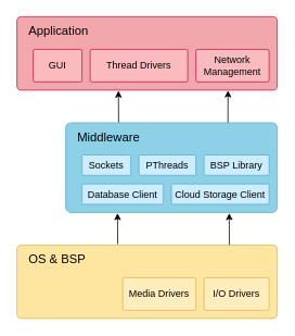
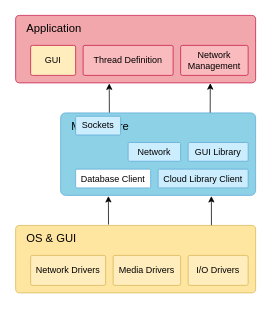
- <mxCell id="19" value="GUI" style="rounded=1;whiteSpace=wrap;html=1;align=center;verticalAlign=middle;arcSize=6;strokeColor=#C41949;fillColor=#FABBBE;" vertex="1" parent="1"><mxGeometry x="40" y="60" width="60" height="40" as="geometry" /></mxCell>
+ <mxCell id="19" value="GUI" style="rounded=1;whiteSpace=wrap;html=1;align=center;verticalAlign=middle;arcSize=6;strokeColor=#C41949;fillColor=#ffedbd;" vertex="1" parent="1"><mxGeometry x="40" y="60" width="60" height="40" as="geometry" /></mxCell>
- <mxCell id="18" value="Thread Drivers" style="rounded=1;whiteSpace=wrap;html=1;align=center;verticalAlign=middle;arcSize=6;strokeColor=#C41949;fillColor=#FABBBE;" vertex="1" parent="1"><mxGeometry x="110" y="60" width="120" height="40" as="geometry" /></mxCell>
+ <mxCell id="18" value="Thread Definition" style="rounded=1;whiteSpace=wrap;html=1;align=center;verticalAlign=middle;arcSize=6;strokeColor=#C41949;fillColor=#FABBBE;" vertex="1" parent="1"><mxGeometry x="110" y="60" width="120" height="40" as="geometry" /></mxCell>
- <mxCell id="13" value="Sockets" style="rounded=1;whiteSpace=wrap;html=1;align=center;verticalAlign=middle;arcSize=6;strokeColor=#5EAAD6;fillColor=#CBEDFE;" vertex="1" parent="1"><mxGeometry x="100" y="189.5" width="60" height="25" as="geometry" /></mxCell>
+ <mxCell id="13" value="Sockets" style="rounded=1;whiteSpace=wrap;html=1;align=center;verticalAlign=middle;arcSize=6;strokeColor=#5EAAD6;fillColor=#CBEDFE;" vertex="1" parent="1"><mxGeometry x="100" y="154.5" width="60" height="25" as="geometry" /></mxCell>
- <mxCell id="12" value="PThreads" style="rounded=1;whiteSpace=wrap;html=1;align=center;verticalAlign=middle;arcSize=6;strokeColor=#5EAAD6;fillColor=#CBEDFE;" vertex="1" parent="1"><mxGeometry x="170" y="189.5" width="70" height="25" as="geometry" /></mxCell>
+ <mxCell id="12" value="Network" style="rounded=1;whiteSpace=wrap;html=1;align=center;verticalAlign=middle;arcSize=6;strokeColor=#5EAAD6;fillColor=#CBEDFE;" vertex="1" parent="1"><mxGeometry x="170" y="189.5" width="70" height="25" as="geometry" /></mxCell>
- <mxCell id="14" value="BSP Library" style="rounded=1;whiteSpace=wrap;html=1;align=center;verticalAlign=middle;arcSize=6;strokeColor=#5EAAD6;fillColor=#CBEDFE;" vertex="1" parent="1"><mxGeometry x="250" y="189.5" width="80" height="25" as="geometry" /></mxCell>
+ <mxCell id="14" value="GUI Library" style="rounded=1;whiteSpace=wrap;html=1;align=center;verticalAlign=middle;arcSize=6;strokeColor=#5EAAD6;fillColor=#CBEDFE;" vertex="1" parent="1"><mxGeometry x="250" y="189.5" width="80" height="25" as="geometry" /></mxCell>
- <mxCell id="11" value="Database Client" style="rounded=1;whiteSpace=wrap;html=1;align=center;verticalAlign=middle;arcSize=6;strokeColor=#5EAAD6;fillColor=#CBEDFE;" vertex="1" parent="1"><mxGeometry x="100" y="225" width="100" height="25" as="geometry" /></mxCell>
+ <mxCell id="11" value="Database Client" style="rounded=1;whiteSpace=wrap;html=1;align=center;verticalAlign=middle;arcSize=6;strokeColor=#5EAAD6;fillColor=#ffffff;" vertex="1" parent="1"><mxGeometry x="100" y="225" width="100" height="25" as="geometry" /></mxCell>
- <mxCell id="9" value="Cloud Storage Client" style="rounded=1;whiteSpace=wrap;html=1;align=center;verticalAlign=middle;arcSize=6;strokeColor=#5EAAD6;fillColor=#CBEDFE;" parent="1" vertex="1"><mxGeometry x="210" y="225" width="120" height="25" as="geometry" /></mxCell>
+ <mxCell id="9" value="Cloud Library Client" style="rounded=1;whiteSpace=wrap;html=1;align=center;verticalAlign=middle;arcSize=6;strokeColor=#5EAAD6;fillColor=#CBEDFE;" parent="1" vertex="1"><mxGeometry x="210" y="225" width="120" height="25" as="geometry" /></mxCell>
- <mxCell id="8" value="&amp;nbsp; &amp;nbsp;OS &amp;amp; BSP" style="rounded=1;whiteSpace=wrap;html=1;align=left;verticalAlign=top;arcSize=6;fontSize=15;strokeColor=#d6b656;spacingTop=2;fillColor=#FEE5A0;" parent="1" vertex="1"><mxGeometry x="20" y="300" width="320" height="90" as="geometry" /></mxCell>
+ <mxCell id="8" value="&amp;nbsp; &amp;nbsp;OS &amp;amp; GUI" style="rounded=1;whiteSpace=wrap;html=1;align=left;verticalAlign=top;arcSize=6;fontSize=15;strokeColor=#d6b656;spacingTop=2;fillColor=#FEE5A0;" parent="1" vertex="1"><mxGeometry x="20" y="300" width="320" height="90" as="geometry" /></mxCell>
+ <mxCell id="15" value="Network Drivers" style="rounded=1;whiteSpace=wrap;html=1;align=center;verticalAlign=middle;arcSize=6;strokeColor=#d6b656;fillColor=#FFEDBD;" vertex="1" parent="1"><mxGeometry x="40" y="340" width="100" height="40" as="geometry" /></mxCell>
